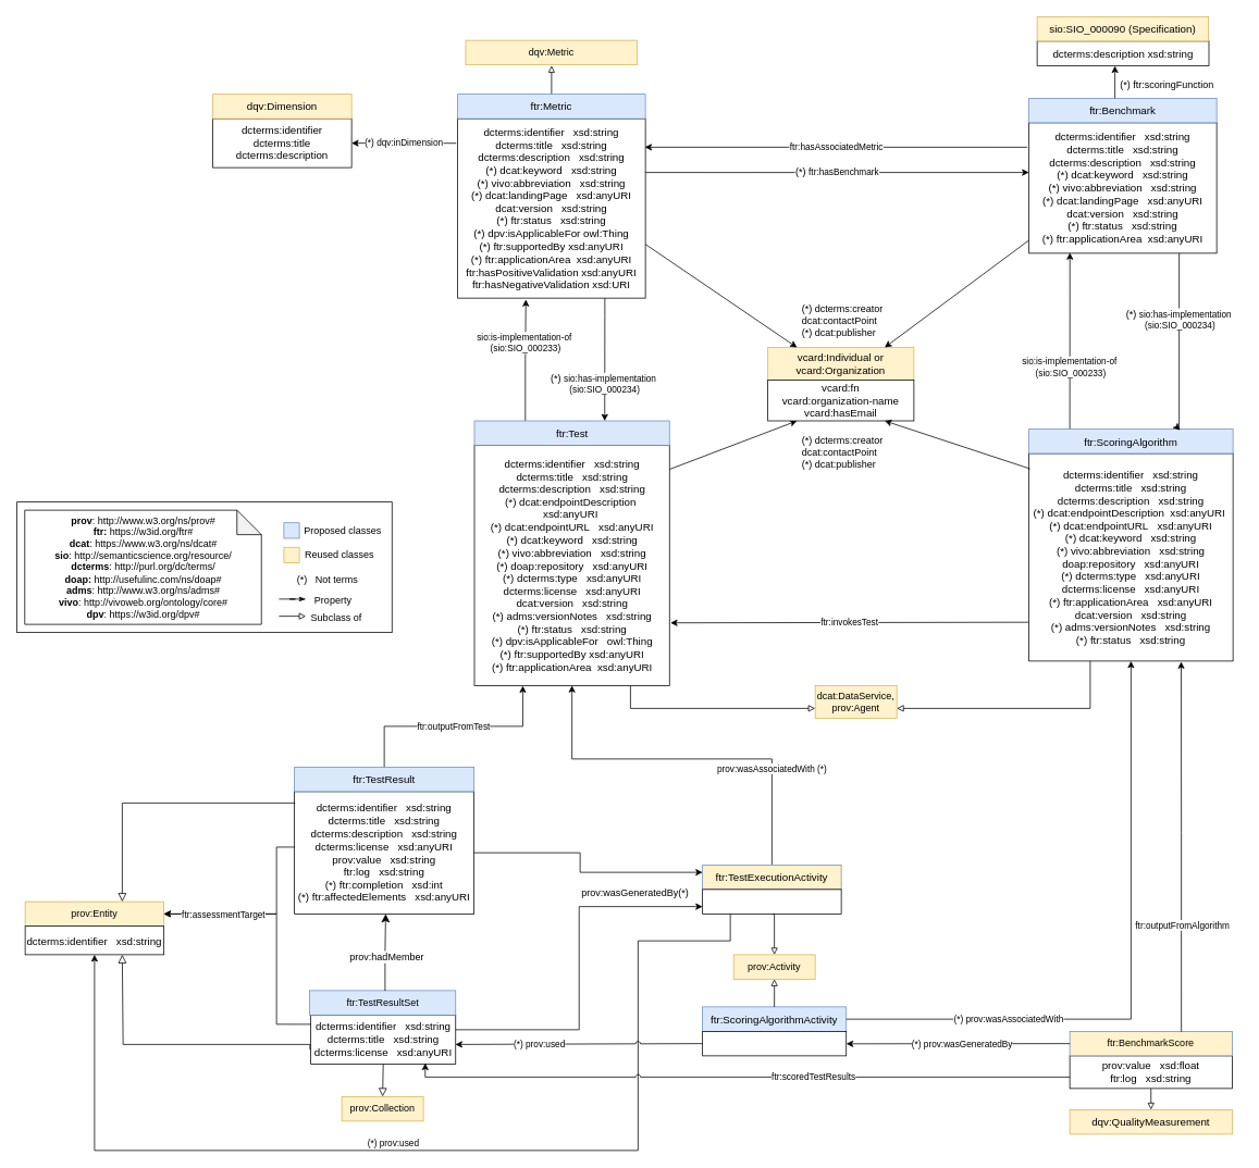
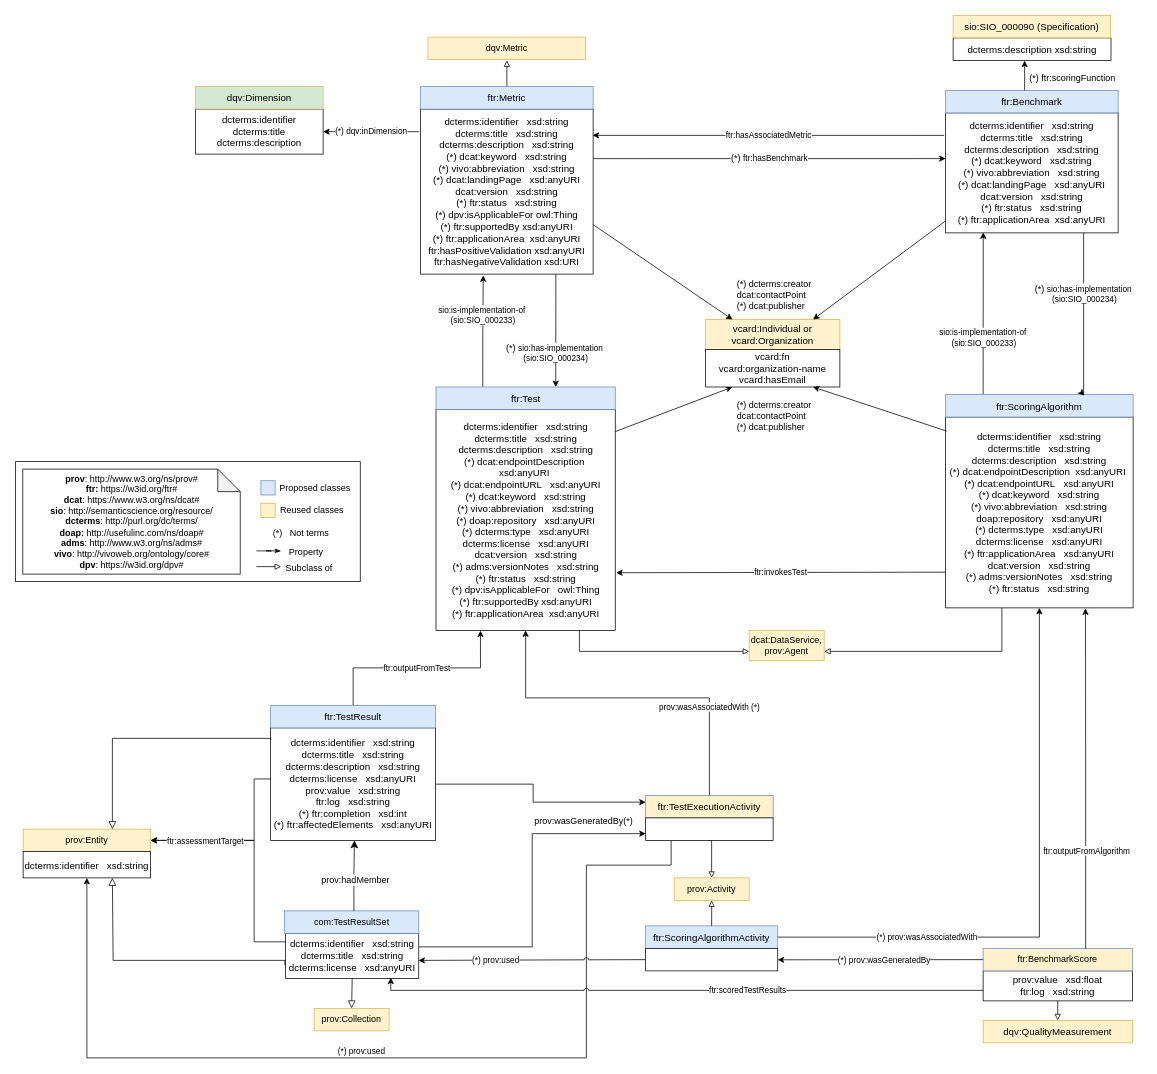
- <mxCell id="51" value="&lt;font style=&quot;font-size: 13px;&quot;&gt;dqv:Dimension&lt;/font&gt;" style="rounded=0;whiteSpace=wrap;html=1;snapToPoint=1;points=[[0.1,0],[0.2,0],[0.3,0],[0.4,0],[0.5,0],[0.6,0],[0.7,0],[0.8,0],[0.9,0],[0,0.1],[0,0.3],[0,0.5],[0,0.7],[0,0.9],[0.1,1],[0.2,1],[0.3,1],[0.4,1],[0.5,1],[0.6,1],[0.7,1],[0.8,1],[0.9,1],[1,0.1],[1,0.3],[1,0.5],[1,0.7],[1,0.9]];fillColor=#fff2cc;strokeColor=#d6b656;" parent="1" vertex="1"><mxGeometry x="260" y="115" width="170" height="30" as="geometry" /></mxCell>
+ <mxCell id="51" value="&lt;font style=&quot;font-size: 13px;&quot;&gt;dqv:Dimension&lt;/font&gt;" style="rounded=0;whiteSpace=wrap;html=1;snapToPoint=1;points=[[0.1,0],[0.2,0],[0.3,0],[0.4,0],[0.5,0],[0.6,0],[0.7,0],[0.8,0],[0.9,0],[0,0.1],[0,0.3],[0,0.5],[0,0.7],[0,0.9],[0.1,1],[0.2,1],[0.3,1],[0.4,1],[0.5,1],[0.6,1],[0.7,1],[0.8,1],[0.9,1],[1,0.1],[1,0.3],[1,0.5],[1,0.7],[1,0.9]];fillColor=#d5e8d4;strokeColor=#d6b656;" parent="1" vertex="1"><mxGeometry x="260" y="115" width="170" height="30" as="geometry" /></mxCell>
- <mxCell id="8" value="ftr:TestResultSet" style="rounded=0;whiteSpace=wrap;html=1;snapToPoint=1;points=[[0.1,0],[0.2,0],[0.3,0],[0.4,0],[0.5,0],[0.6,0],[0.7,0],[0.8,0],[0.9,0],[0,0.1],[0,0.3],[0,0.5],[0,0.7],[0,0.9],[0.1,1],[0.2,1],[0.3,1],[0.4,1],[0.5,1],[0.6,1],[0.7,1],[0.8,1],[0.9,1],[1,0.1],[1,0.3],[1,0.5],[1,0.7],[1,0.9]];fillColor=#dae8fc;strokeColor=#6c8ebf;" parent="1" vertex="1"><mxGeometry x="378.5" y="1214" width="179" height="30" as="geometry" /></mxCell>
+ <mxCell id="8" value="com:TestResultSet" style="rounded=0;whiteSpace=wrap;html=1;snapToPoint=1;points=[[0.1,0],[0.2,0],[0.3,0],[0.4,0],[0.5,0],[0.6,0],[0.7,0],[0.8,0],[0.9,0],[0,0.1],[0,0.3],[0,0.5],[0,0.7],[0,0.9],[0.1,1],[0.2,1],[0.3,1],[0.4,1],[0.5,1],[0.6,1],[0.7,1],[0.8,1],[0.9,1],[1,0.1],[1,0.3],[1,0.5],[1,0.7],[1,0.9]];fillColor=#dae8fc;strokeColor=#6c8ebf;" parent="1" vertex="1"><mxGeometry x="378.5" y="1214" width="179" height="30" as="geometry" /></mxCell>
